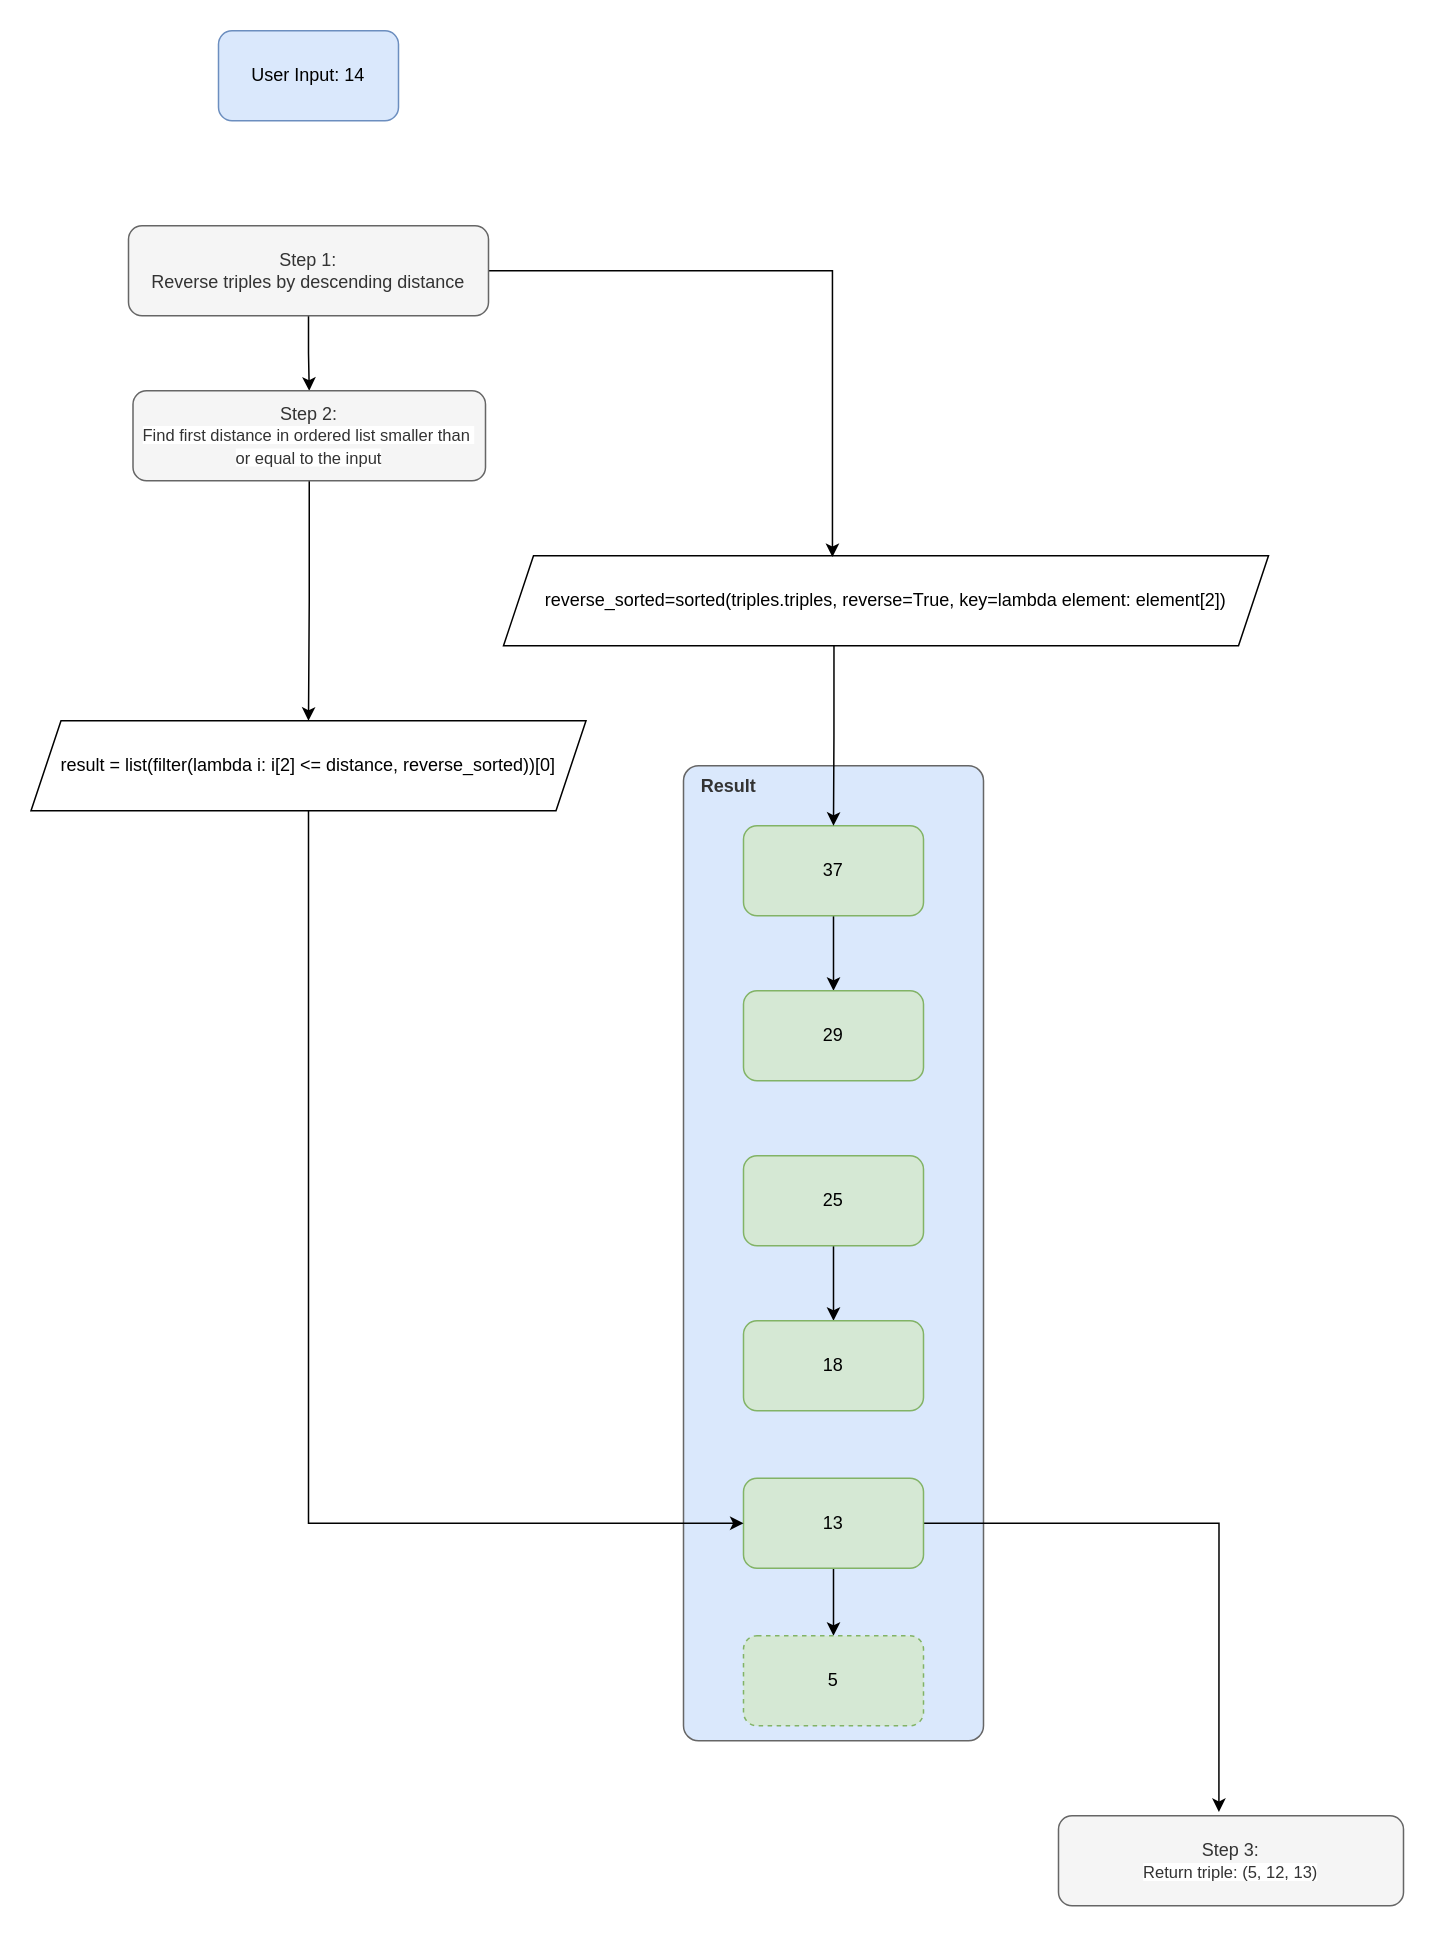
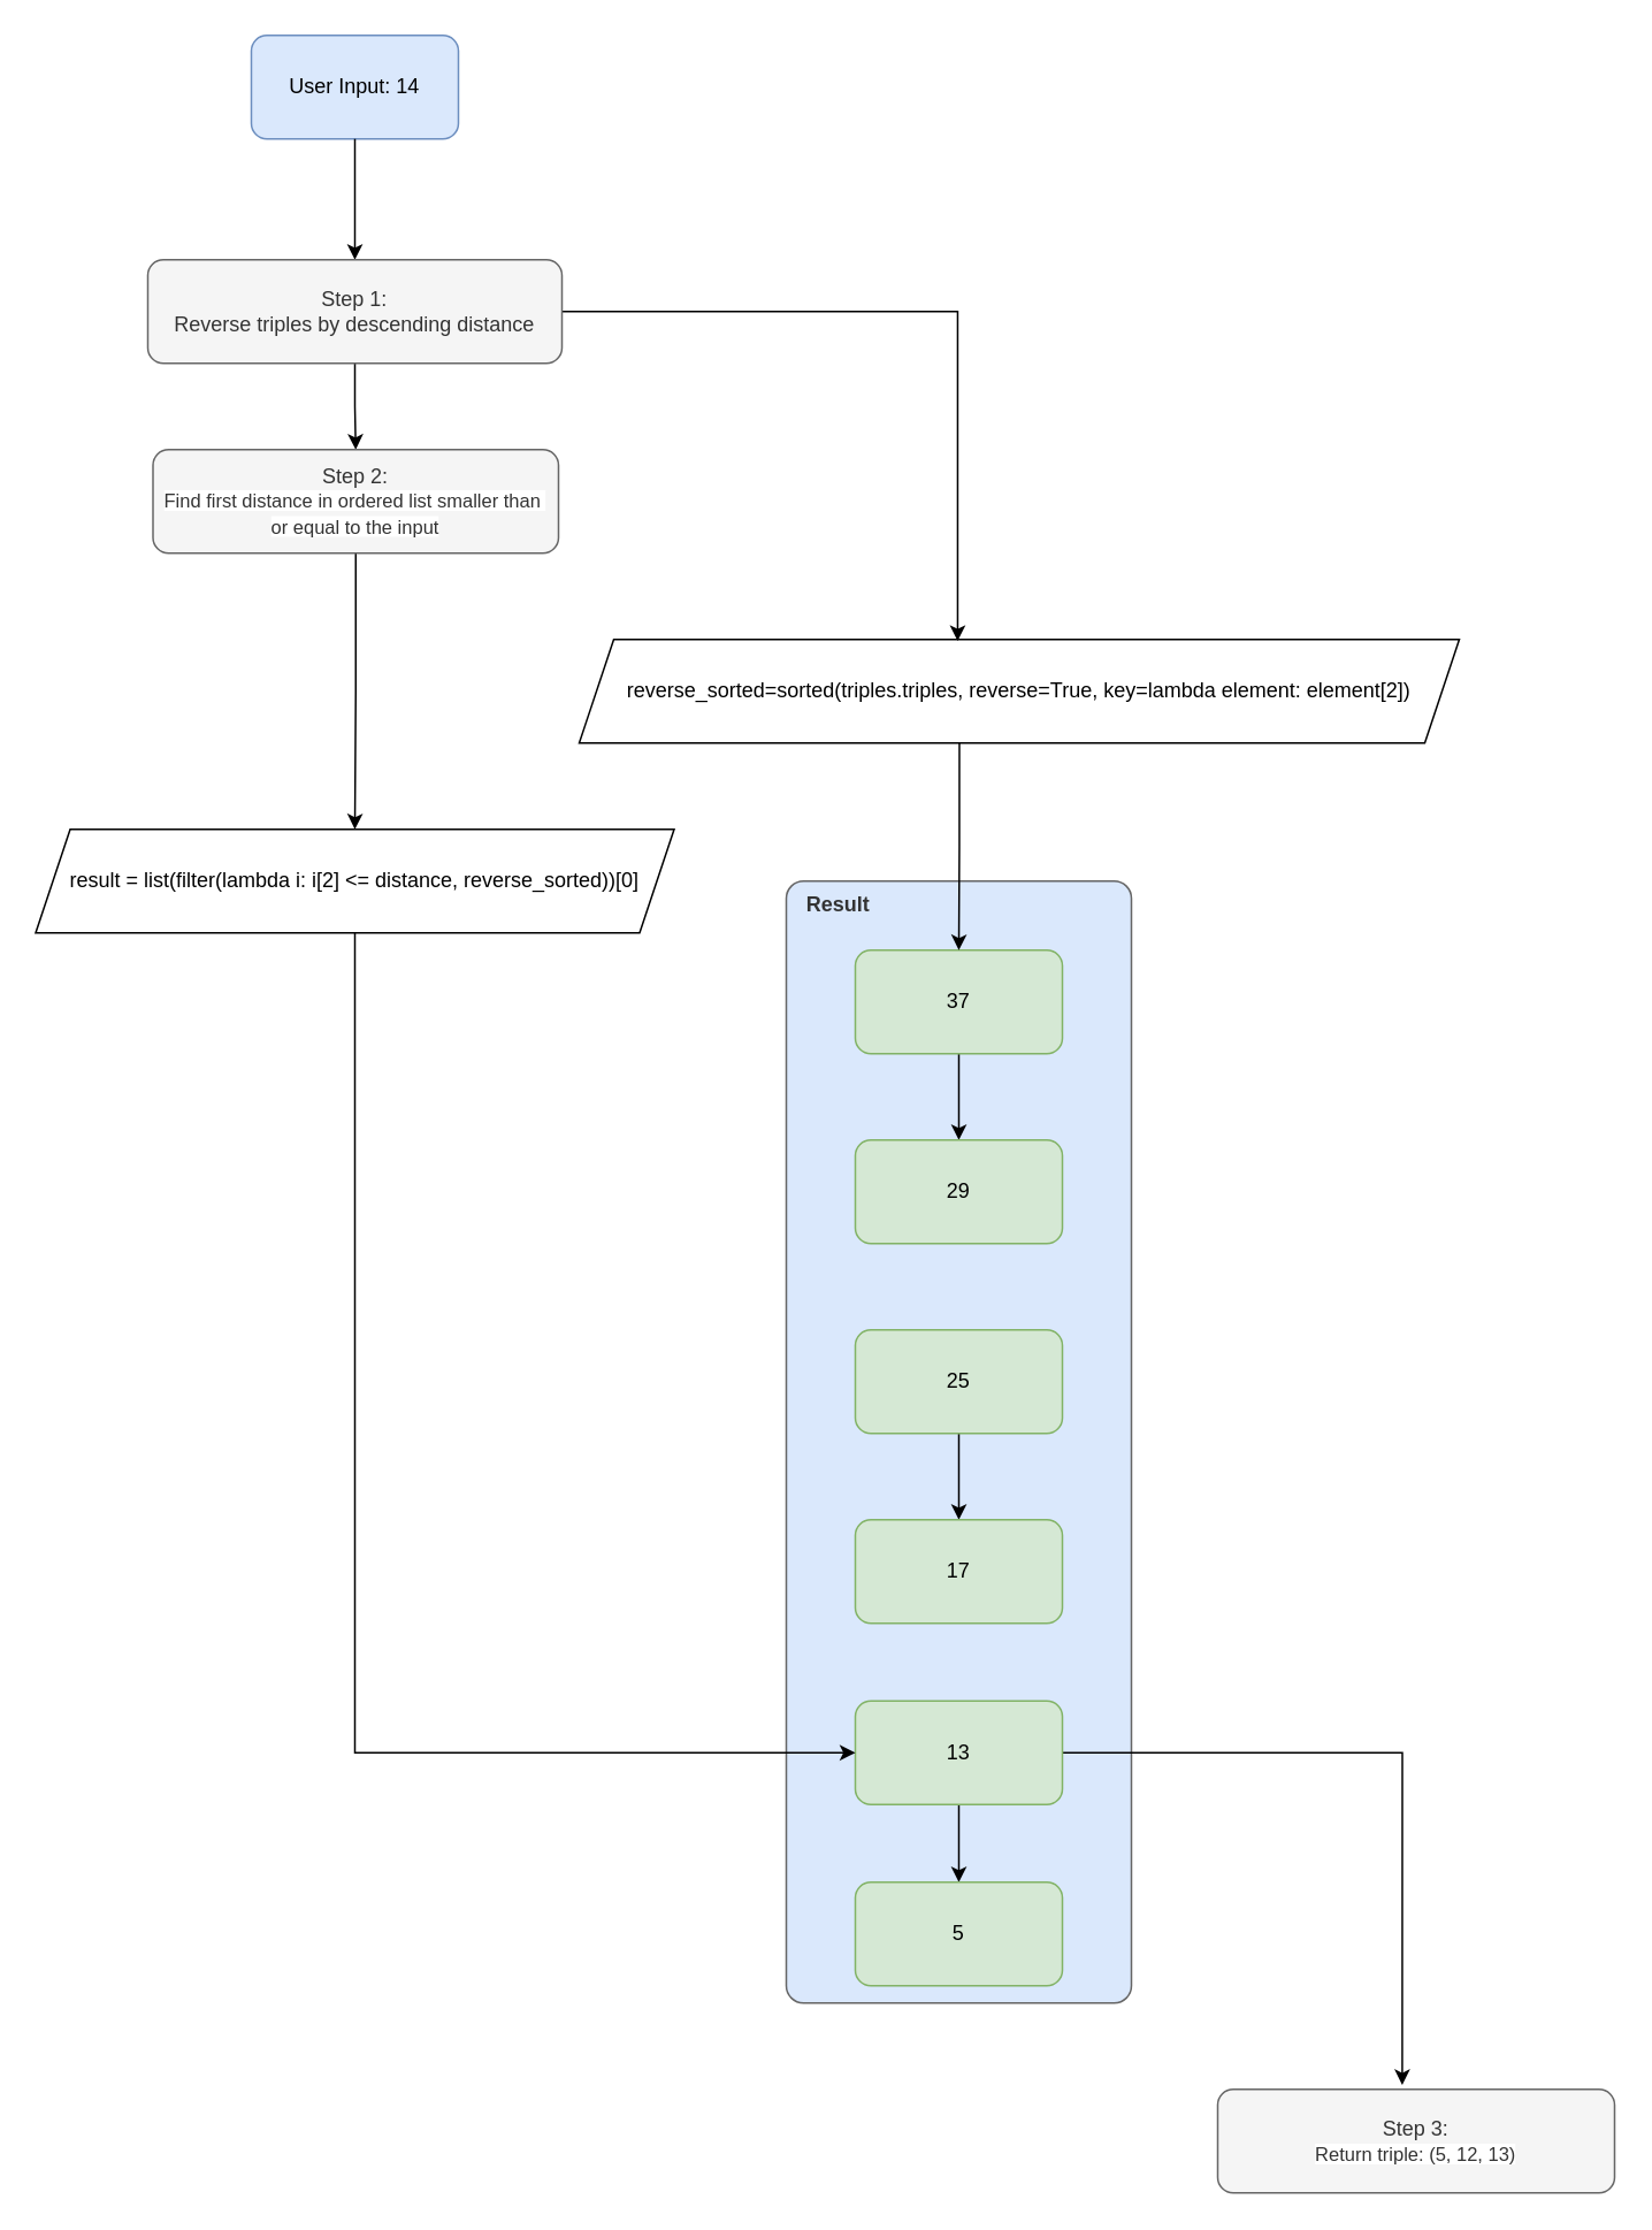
+ <mxCell id="23" value="" style="endArrow=classic;html=1;rounded=0;exitX=0.5;exitY=1;exitDx=0;exitDy=0;entryX=0.5;entryY=0;entryDx=0;entryDy=0;edgeStyle=orthogonalEdgeStyle;" edge="1" parent="1" source="13" target="24"><mxGeometry width="50" height="50" relative="1" as="geometry"><mxPoint x="890" y="80" as="sourcePoint" /><mxPoint x="890" y="330" as="targetPoint" /></mxGeometry></mxCell>
- <mxCell id="8" value="18" style="rounded=1;whiteSpace=wrap;html=1;fillColor=#d5e8d4;strokeColor=#82b366;" vertex="1" parent="1"><mxGeometry x="495" y="880" width="120" height="60" as="geometry" /></mxCell>
+ <mxCell id="8" value="17" style="rounded=1;whiteSpace=wrap;html=1;fillColor=#d5e8d4;strokeColor=#82b366;" vertex="1" parent="1"><mxGeometry x="495" y="880" width="120" height="60" as="geometry" /></mxCell>
- <mxCell id="12" value="5" style="rounded=1;whiteSpace=wrap;html=1;fillColor=#d5e8d4;strokeColor=#82b366;dashed=1;" vertex="1" parent="1"><mxGeometry x="495" y="1090" width="120" height="60" as="geometry" /></mxCell>
+ <mxCell id="12" value="5" style="rounded=1;whiteSpace=wrap;html=1;fillColor=#d5e8d4;strokeColor=#82b366;" vertex="1" parent="1"><mxGeometry x="495" y="1090" width="120" height="60" as="geometry" /></mxCell>
